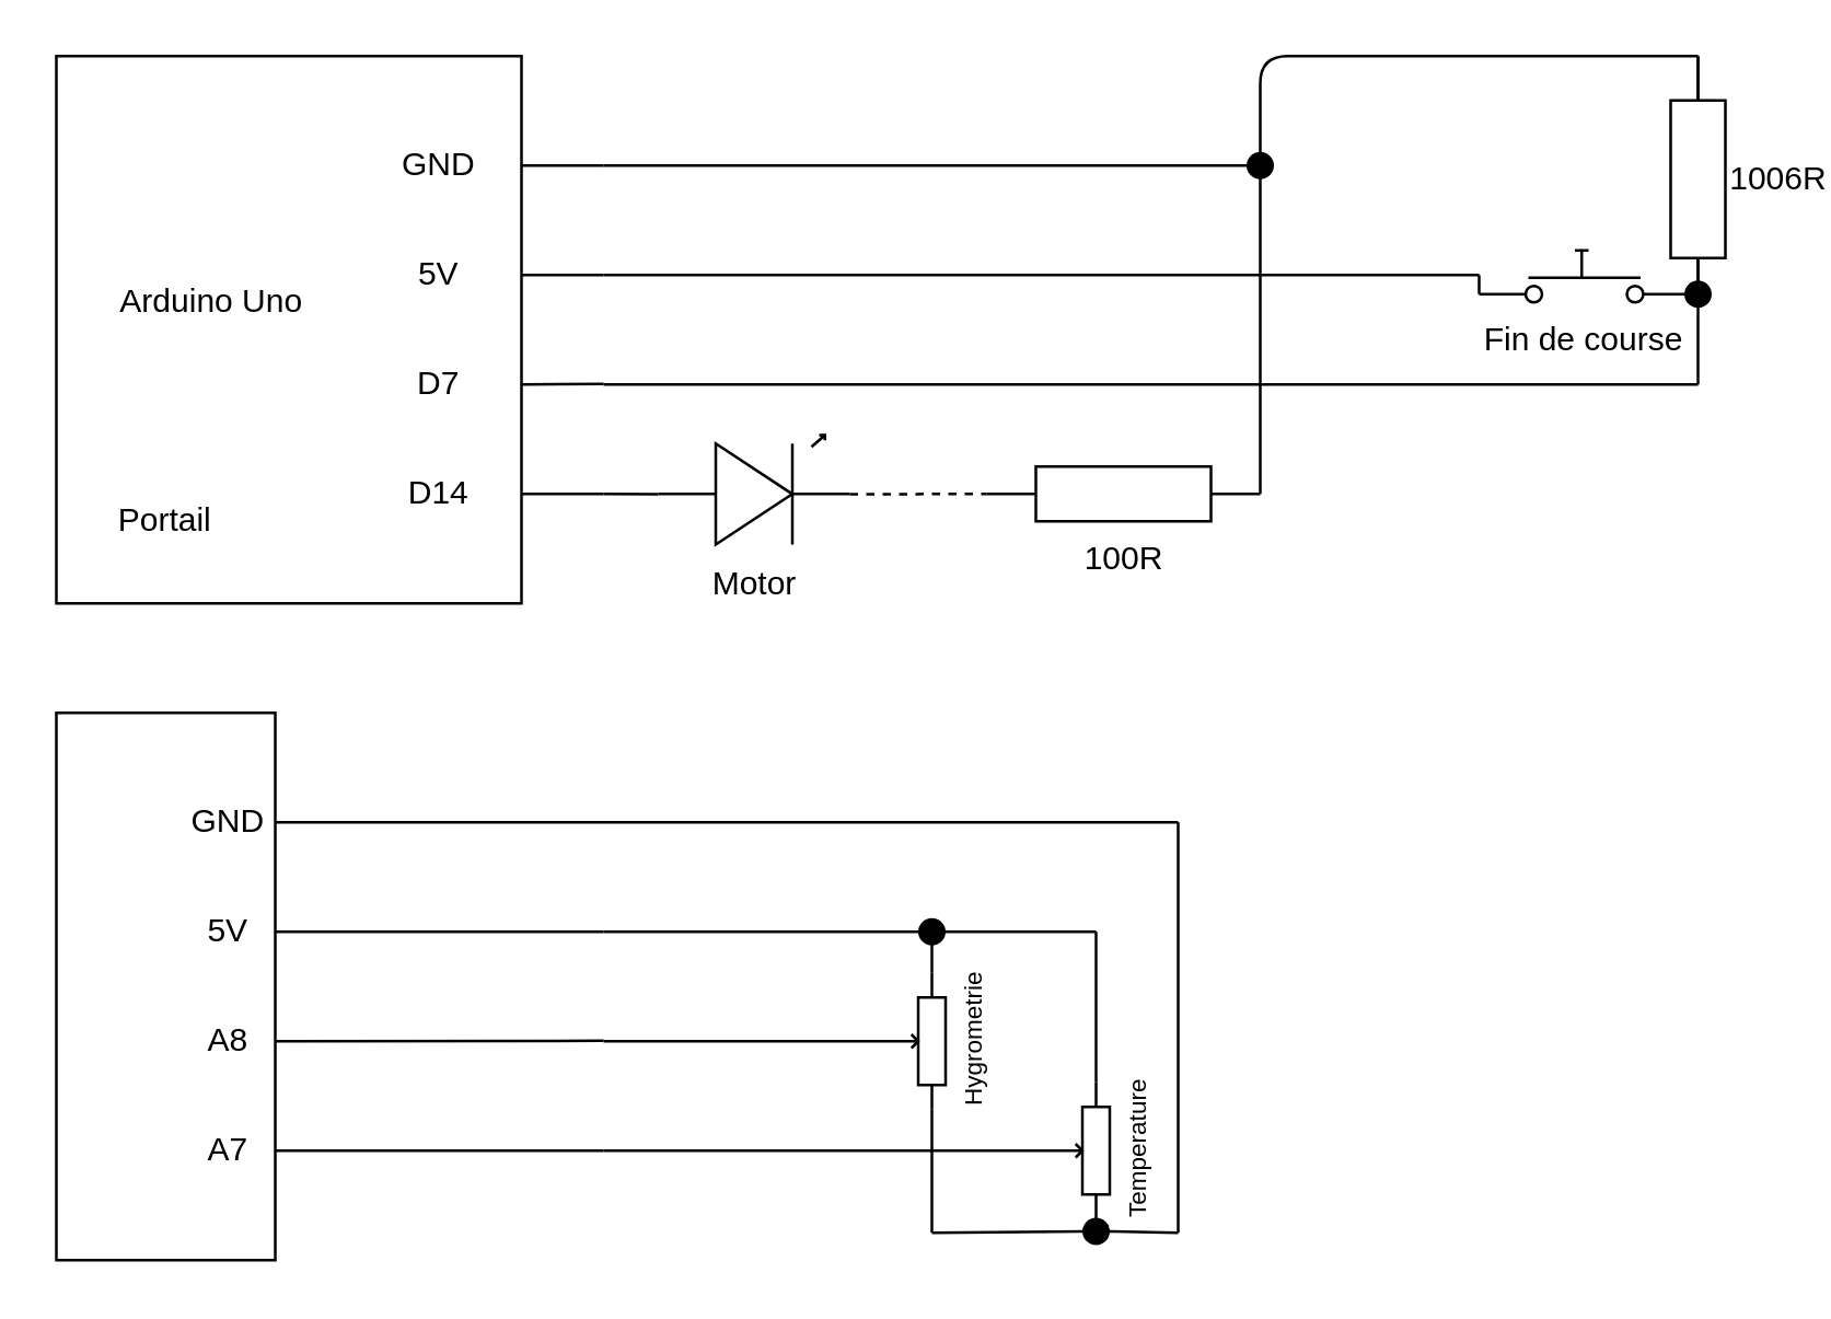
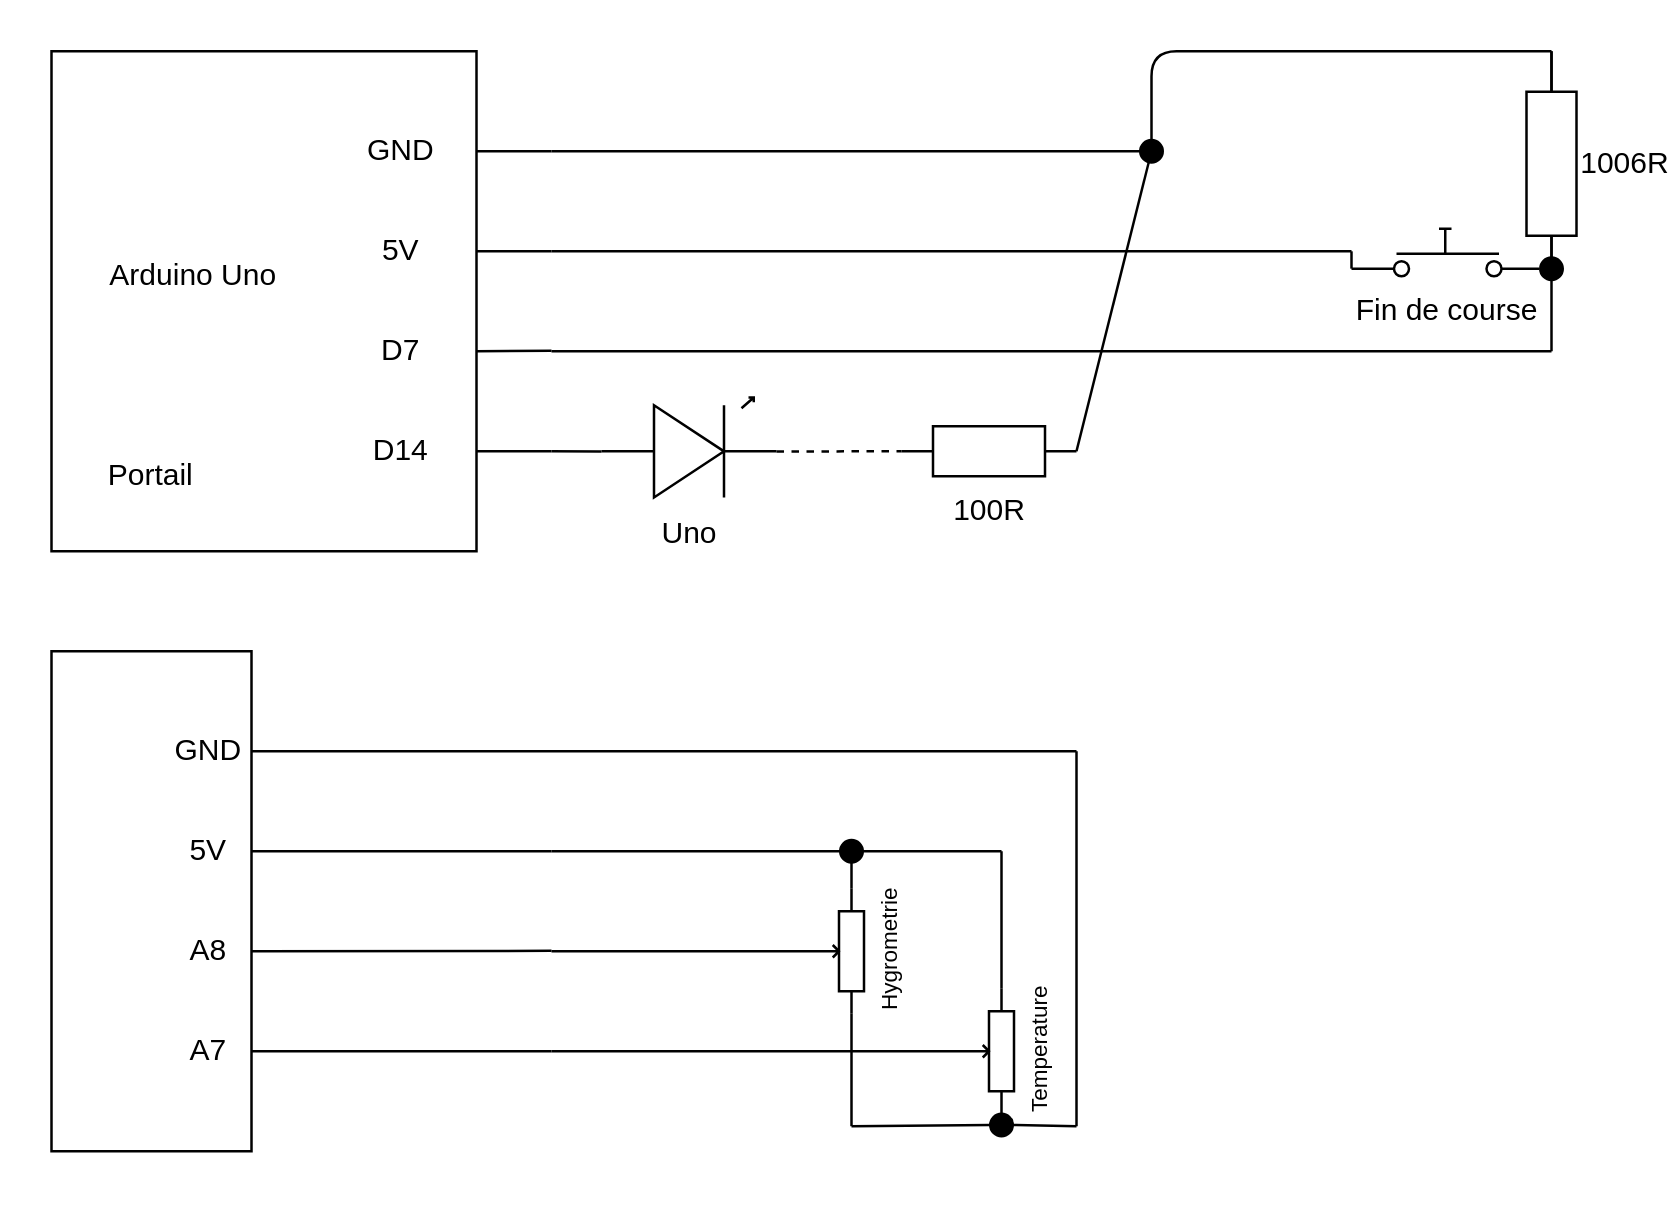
- <mxCell id="16" value="100R" style="pointerEvents=1;verticalLabelPosition=bottom;shadow=0;dashed=0;align=center;html=1;verticalAlign=top;shape=mxgraph.electrical.resistors.resistor_1;" vertex="1" parent="1"><mxGeometry x="360" y="170" width="100" height="20" as="geometry" /></mxCell>
+ <mxCell id="16" value="100R" style="pointerEvents=1;verticalLabelPosition=bottom;shadow=0;dashed=0;align=center;html=1;verticalAlign=top;shape=mxgraph.electrical.resistors.resistor_1;" vertex="1" parent="1"><mxGeometry x="360" y="170" width="70" height="20" as="geometry" /></mxCell>
- <mxCell id="5" value="Motor" style="verticalLabelPosition=bottom;shadow=0;dashed=0;align=center;html=1;verticalAlign=top;shape=mxgraph.electrical.opto_electronics.led_1;pointerEvents=1;" vertex="1" parent="1"><mxGeometry x="240" y="158.5" width="70" height="40" as="geometry" /></mxCell>
+ <mxCell id="5" value="Uno" style="verticalLabelPosition=bottom;shadow=0;dashed=0;align=center;html=1;verticalAlign=top;shape=mxgraph.electrical.opto_electronics.led_1;pointerEvents=1;" vertex="1" parent="1"><mxGeometry x="240" y="158.5" width="70" height="40" as="geometry" /></mxCell>
